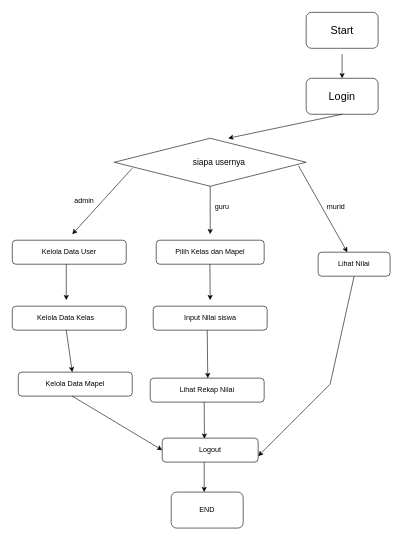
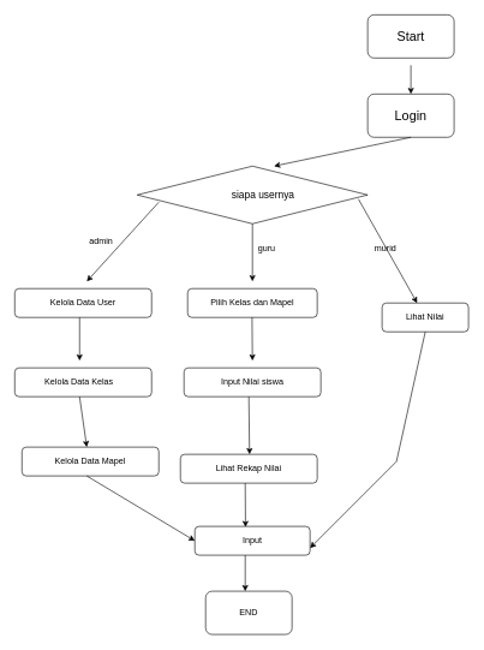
- <mxCell id="32" value="murid" style="text;html=1;align=center;verticalAlign=middle;whiteSpace=wrap;rounded=0;" vertex="1" parent="1"><mxGeometry x="530" y="330" width="60" height="30" as="geometry" /></mxCell>
+ <mxCell id="32" value="murid" style="text;html=1;align=center;verticalAlign=middle;whiteSpace=wrap;rounded=0;" vertex="1" parent="1"><mxGeometry x="505" y="330" width="60" height="30" as="geometry" /></mxCell>
- <mxCell id="25" value="Logout" style="rounded=1;whiteSpace=wrap;html=1;" parent="1" vertex="1"><mxGeometry x="270" y="730" width="160" height="40" as="geometry" /></mxCell>
+ <mxCell id="25" value="Input" style="rounded=1;whiteSpace=wrap;html=1;" parent="1" vertex="1"><mxGeometry x="270" y="730" width="160" height="40" as="geometry" /></mxCell>
